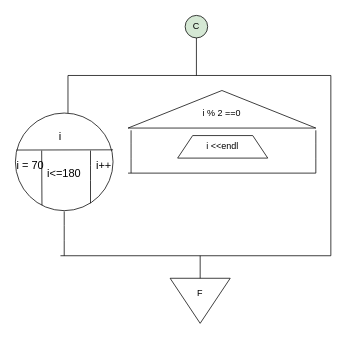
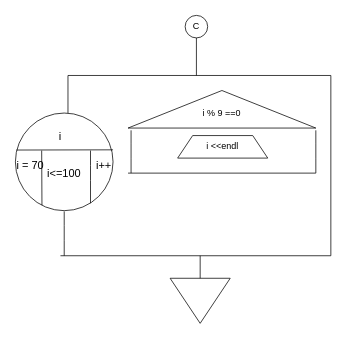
- <mxCell id="2" value="C" style="ellipse;whiteSpace=wrap;html=1;fillColor=#d5e8d4;" parent="1" vertex="1"><mxGeometry x="246" y="20" width="30" height="30" as="geometry" /></mxCell>
+ <mxCell id="2" value="C" style="ellipse;whiteSpace=wrap;html=1;" parent="1" vertex="1"><mxGeometry x="246" y="20" width="30" height="30" as="geometry" /></mxCell>
- <mxCell id="16" value="i % 2 ==0" style="text;html=1;strokeColor=none;fillColor=none;align=center;verticalAlign=middle;whiteSpace=wrap;rounded=0;" vertex="1" parent="1"><mxGeometry x="250" y="140" width="90" height="20" as="geometry" /></mxCell>
+ <mxCell id="16" value="i % 9 ==0" style="text;html=1;strokeColor=none;fillColor=none;align=center;verticalAlign=middle;whiteSpace=wrap;rounded=0;" vertex="1" parent="1"><mxGeometry x="250" y="140" width="90" height="20" as="geometry" /></mxCell>
- <mxCell id="12" value="&lt;font face=&quot;calibri, sans-serif&quot;&gt;&lt;span style=&quot;font-size: 14.667px&quot;&gt;i&amp;lt;=180&lt;/span&gt;&lt;/font&gt;" style="text;html=1;strokeColor=none;fillColor=none;align=center;verticalAlign=middle;whiteSpace=wrap;rounded=0;" vertex="1" parent="1"><mxGeometry x="40" y="220" width="90" height="20" as="geometry" /></mxCell>
+ <mxCell id="12" value="&lt;font face=&quot;calibri, sans-serif&quot;&gt;&lt;span style=&quot;font-size: 14.667px&quot;&gt;i&amp;lt;=100&lt;/span&gt;&lt;/font&gt;" style="text;html=1;strokeColor=none;fillColor=none;align=center;verticalAlign=middle;whiteSpace=wrap;rounded=0;" vertex="1" parent="1"><mxGeometry x="40" y="220" width="90" height="20" as="geometry" /></mxCell>
- <mxCell id="24" value="F" style="text;html=1;strokeColor=none;fillColor=none;align=center;verticalAlign=middle;whiteSpace=wrap;rounded=0;" vertex="1" parent="1"><mxGeometry x="246" y="380" width="40" height="20" as="geometry" /></mxCell>
